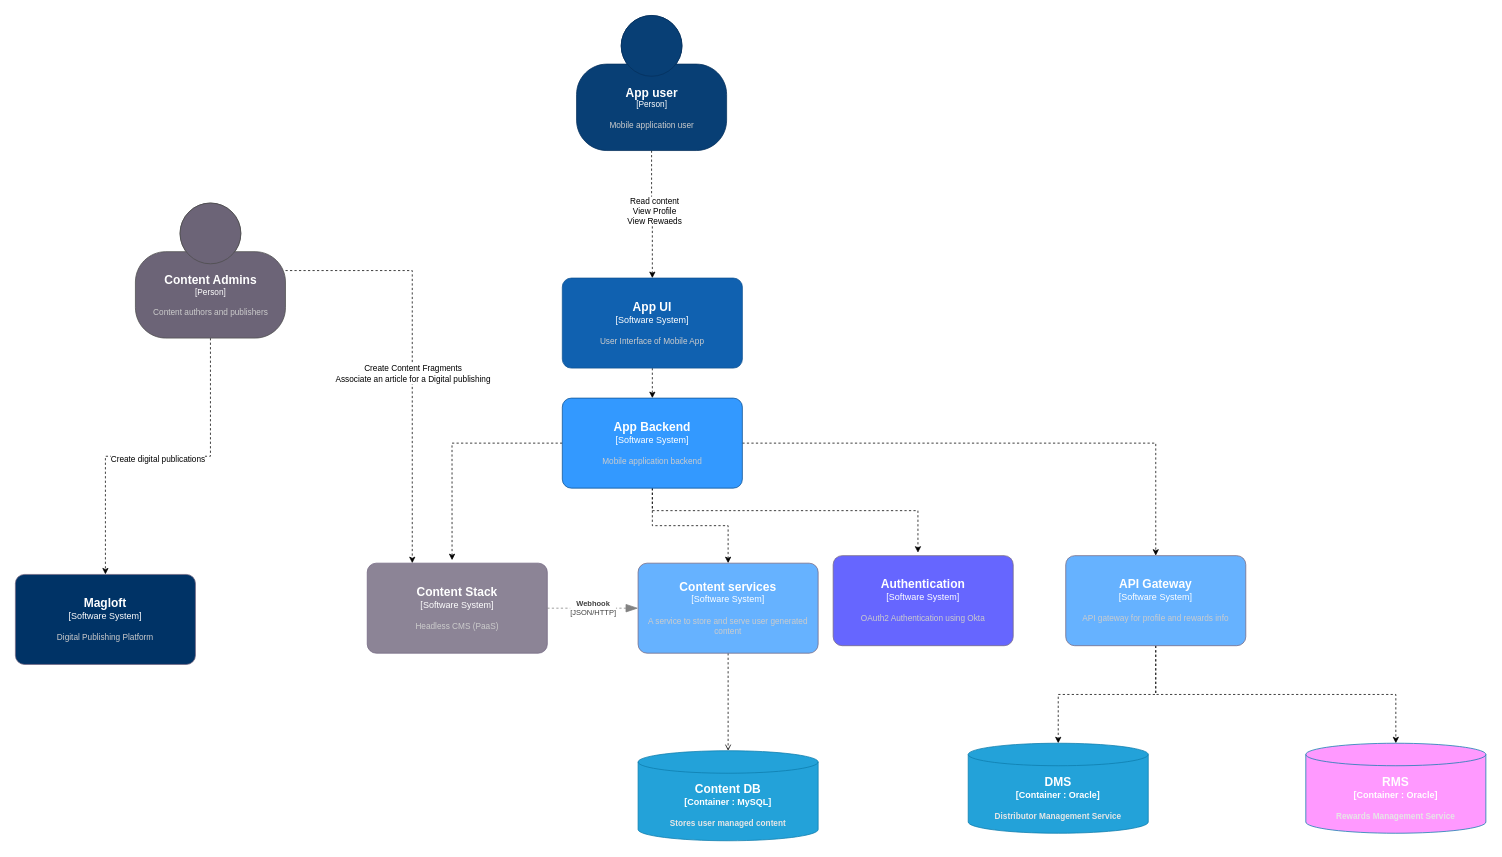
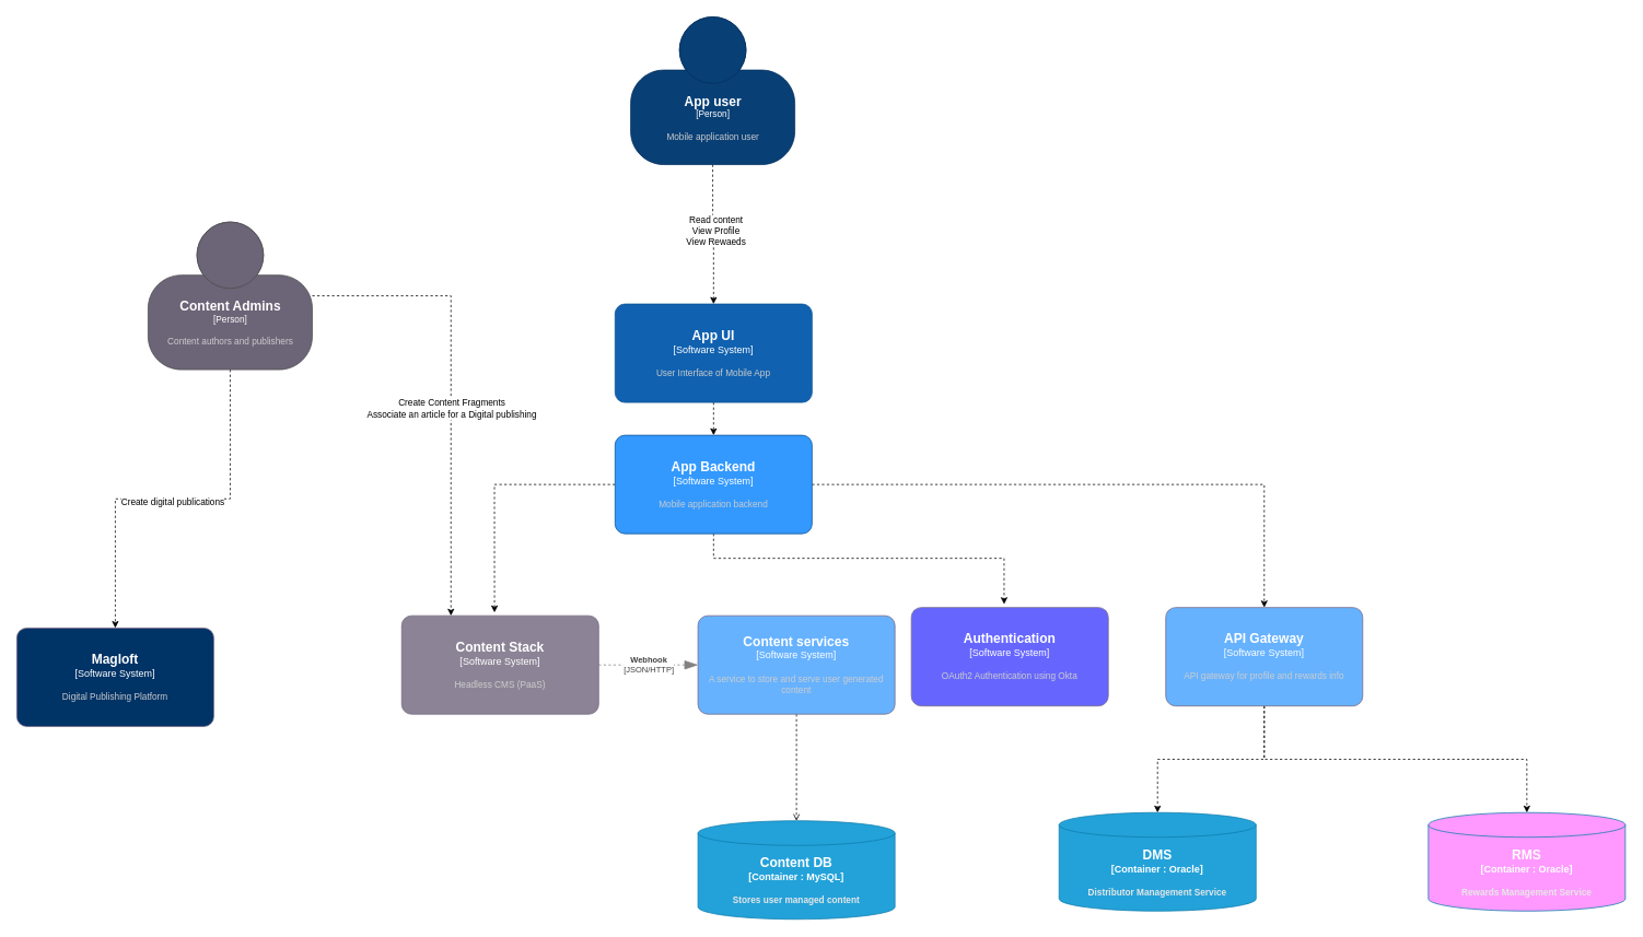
- <mxCell id="7" style="edgeStyle=orthogonalEdgeStyle;rounded=0;orthogonalLoop=1;jettySize=auto;html=1;exitX=0.5;exitY=1;exitDx=0;exitDy=0;exitPerimeter=0;entryX=0.5;entryY=0;entryDx=0;entryDy=0;entryPerimeter=0;dashed=1;" edge="1" parent="1" source="8" target="26"><mxGeometry relative="1" as="geometry"><Array as="points"><mxPoint x="869" y="700" /><mxPoint x="970" y="700" /></Array></mxGeometry></mxCell>
